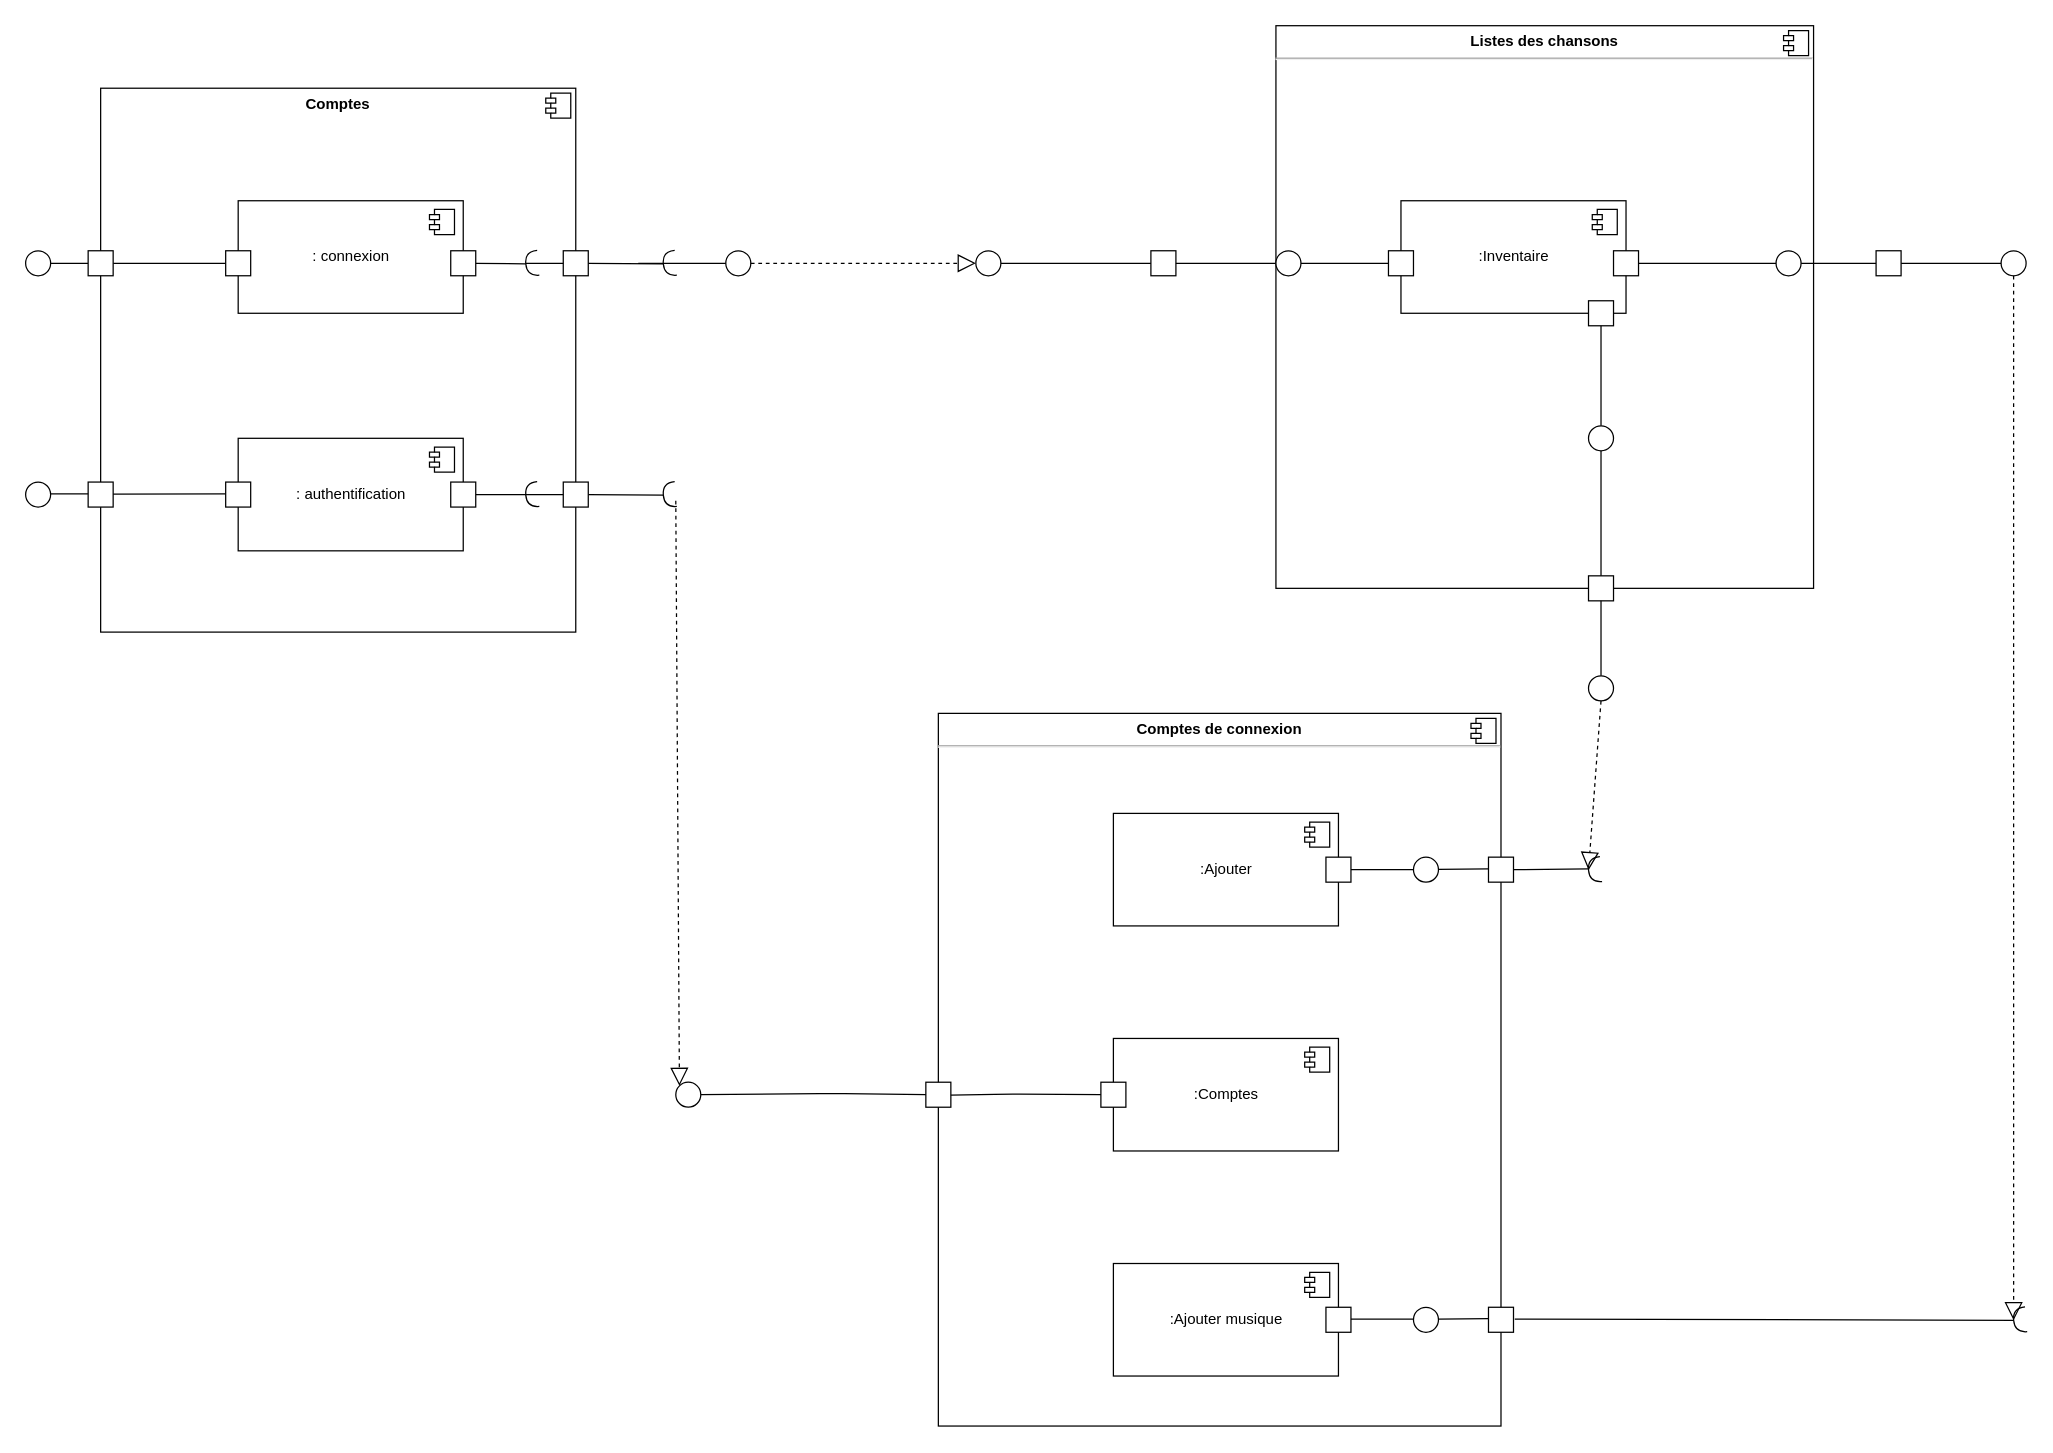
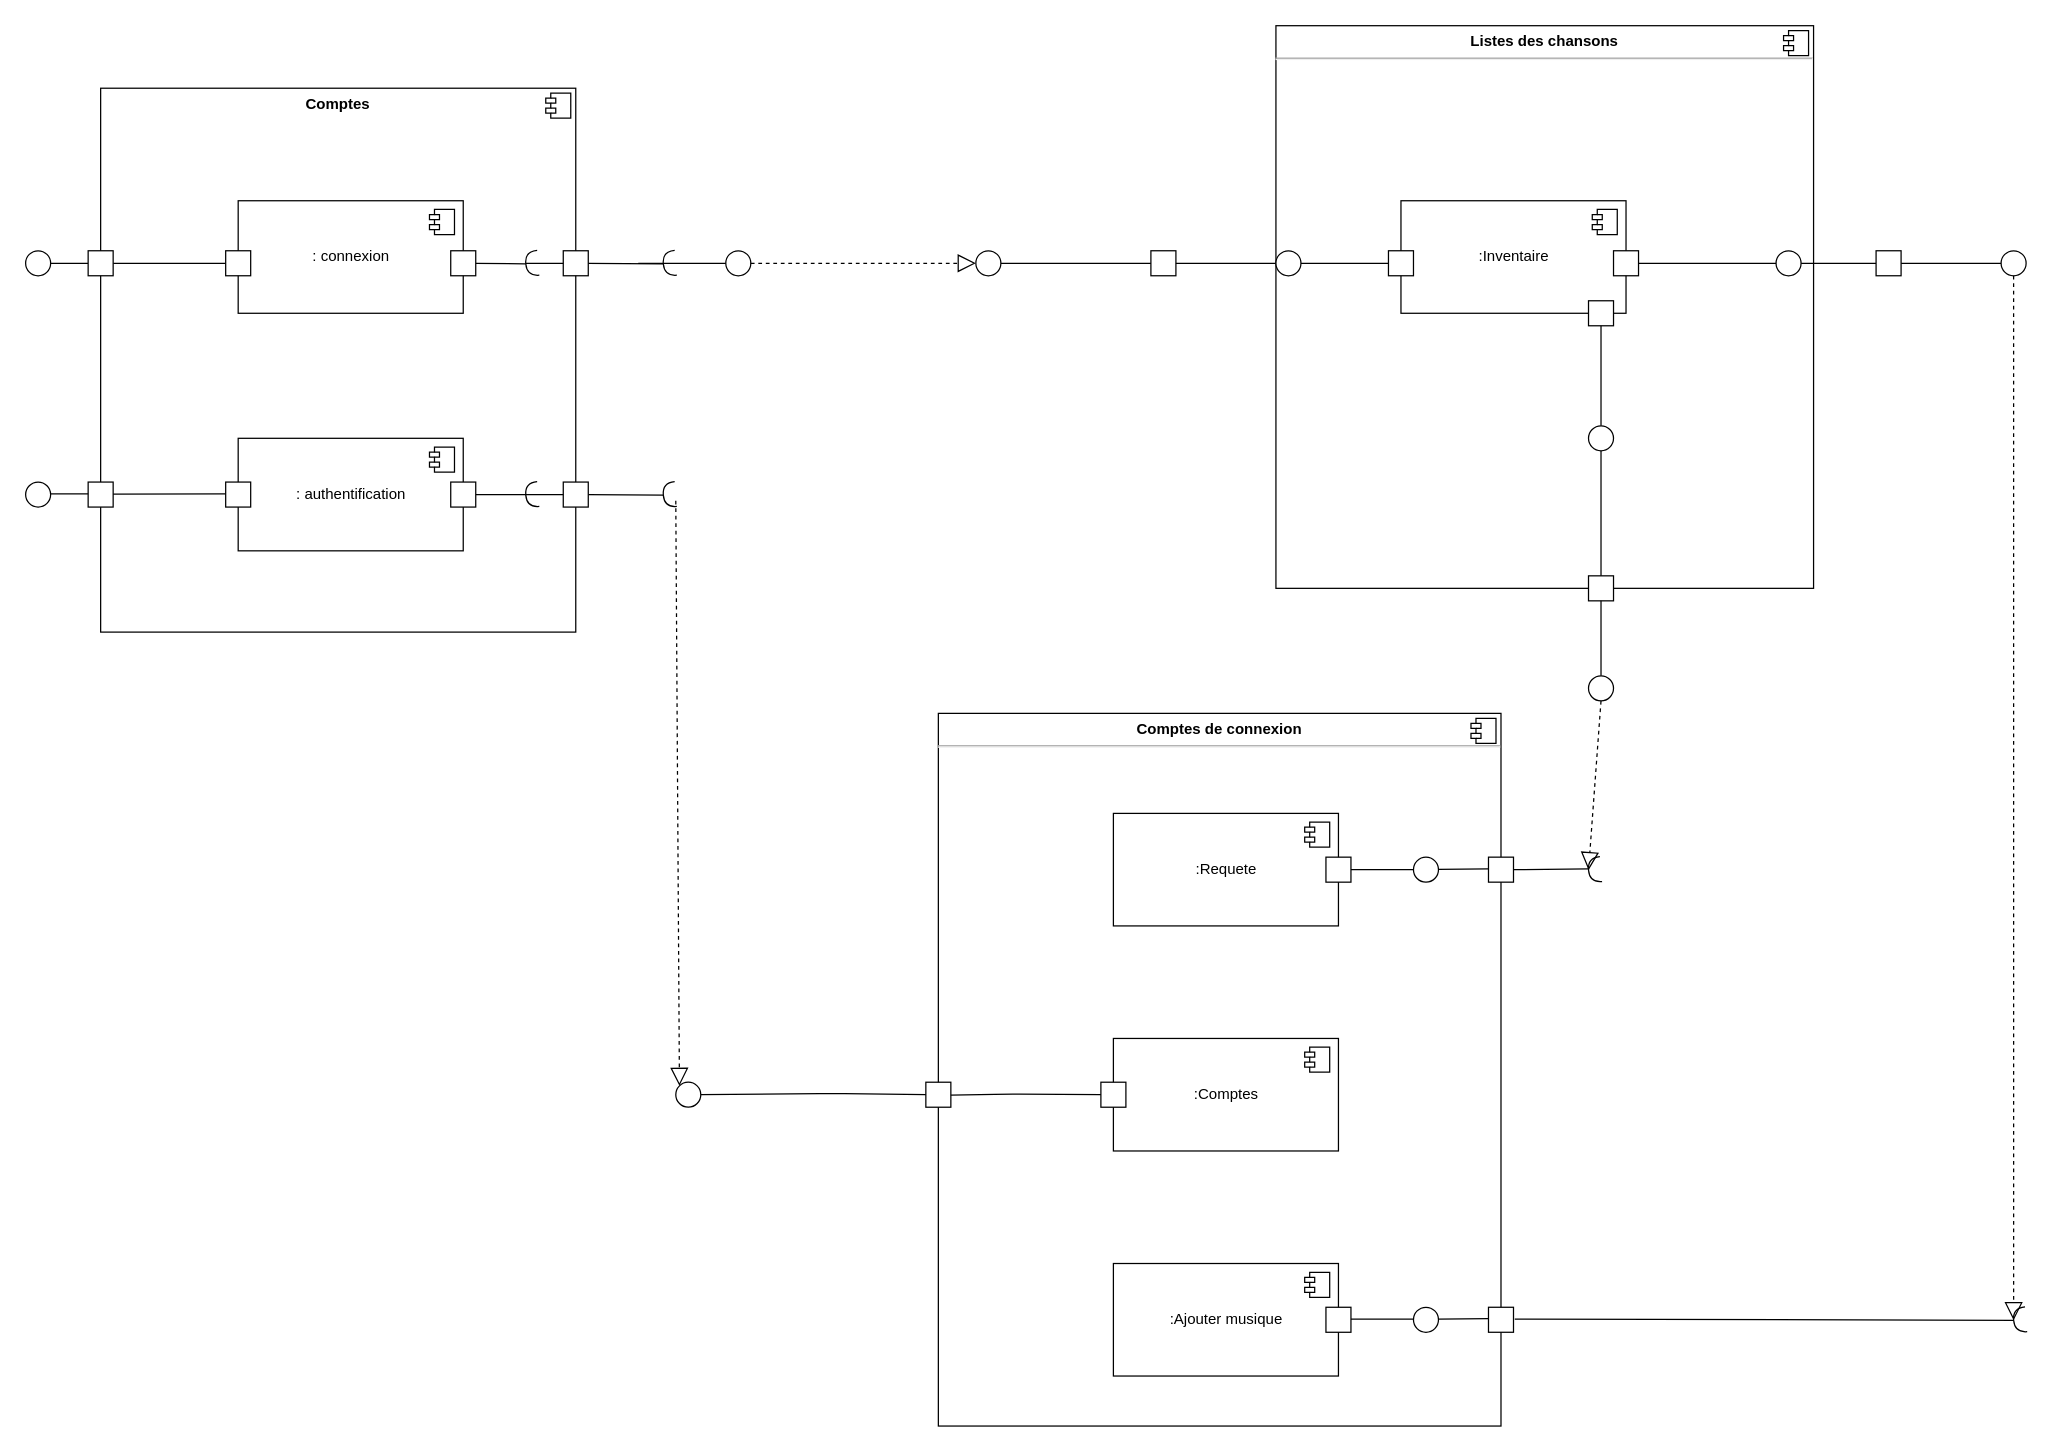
- <mxCell id="44" value=":Ajouter" style="html=1;dropTarget=0;" parent="1" vertex="1"><mxGeometry x="890" y="650" width="180" height="90" as="geometry" /></mxCell>
+ <mxCell id="44" value=":Requete" style="html=1;dropTarget=0;" parent="1" vertex="1"><mxGeometry x="890" y="650" width="180" height="90" as="geometry" /></mxCell>
